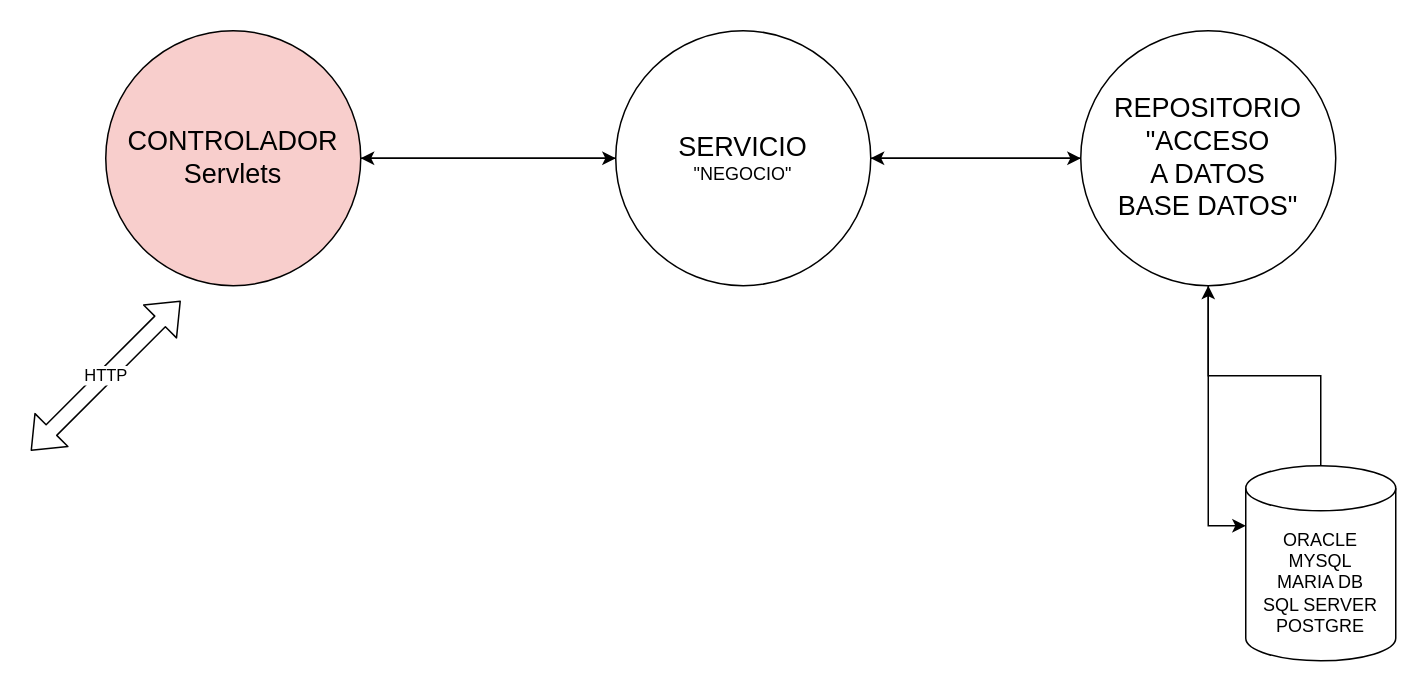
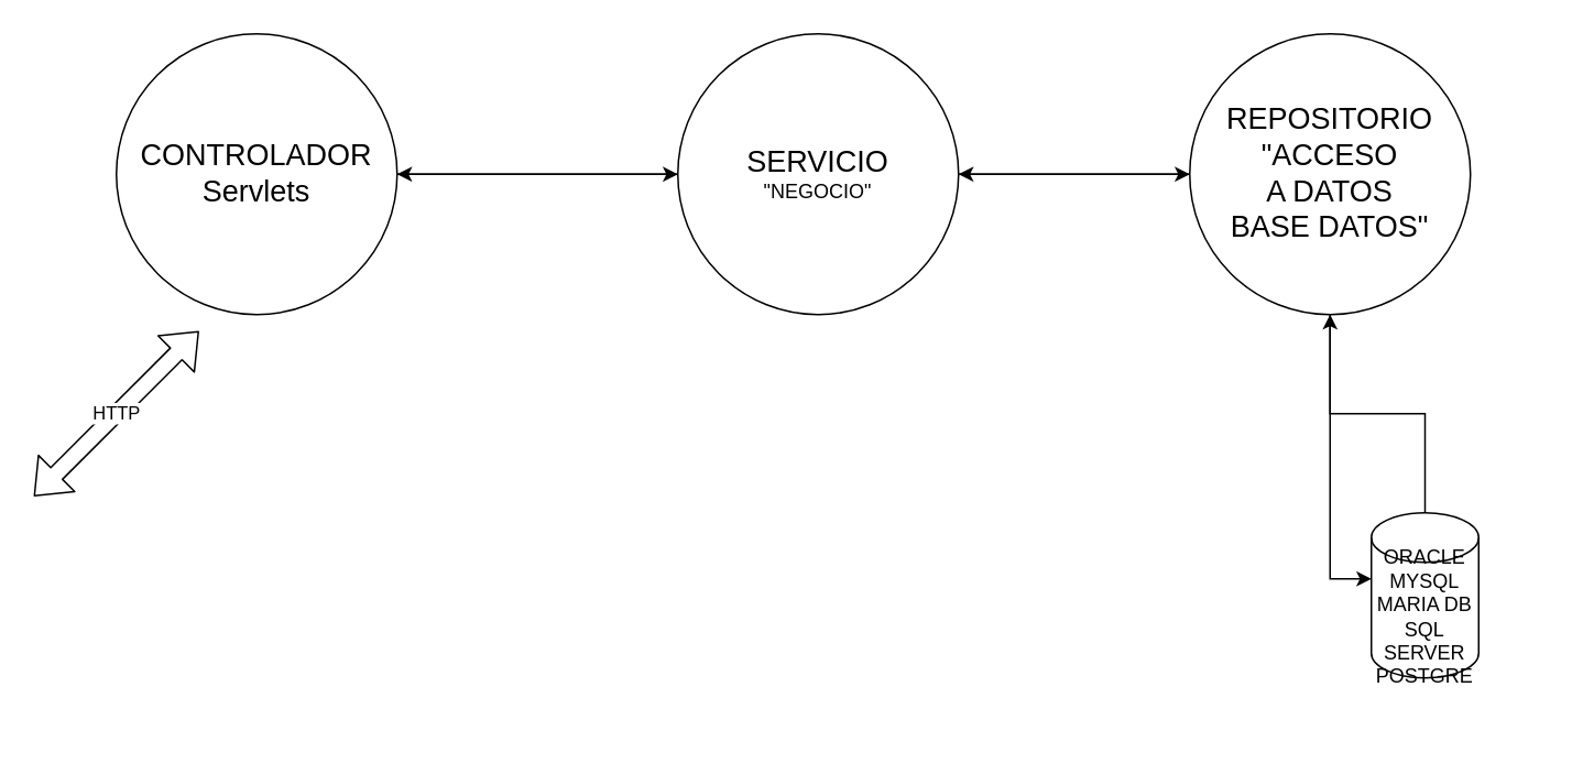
- <mxCell id="3" value="&lt;font style=&quot;font-size: 18px&quot;&gt;CONTROLADOR&lt;br&gt;Servlets&lt;/font&gt;" style="ellipse;whiteSpace=wrap;html=1;aspect=fixed;fillColor=#f8cecc;" vertex="1" parent="1"><mxGeometry x="70" y="20" width="170" height="170" as="geometry" /></mxCell>
+ <mxCell id="3" value="&lt;font style=&quot;font-size: 18px&quot;&gt;CONTROLADOR&lt;br&gt;Servlets&lt;/font&gt;" style="ellipse;whiteSpace=wrap;html=1;aspect=fixed;" vertex="1" parent="1"><mxGeometry x="70" y="20" width="170" height="170" as="geometry" /></mxCell>
- <mxCell id="12" value="ORACLE&lt;br&gt;MYSQL&lt;br&gt;MARIA DB&lt;br&gt;SQL SERVER&lt;br&gt;POSTGRE" style="shape=cylinder3;whiteSpace=wrap;html=1;boundedLbl=1;backgroundOutline=1;size=15;" vertex="1" parent="1"><mxGeometry x="830" y="310" width="100" height="130" as="geometry" /></mxCell>
+ <mxCell id="12" value="ORACLE&lt;br&gt;MYSQL&lt;br&gt;MARIA DB&lt;br&gt;SQL SERVER&lt;br&gt;POSTGRE" style="shape=cylinder3;whiteSpace=wrap;html=1;boundedLbl=1;backgroundOutline=1;size=15;" vertex="1" parent="1"><mxGeometry x="830" y="310" width="65" height="100" as="geometry" /></mxCell>
